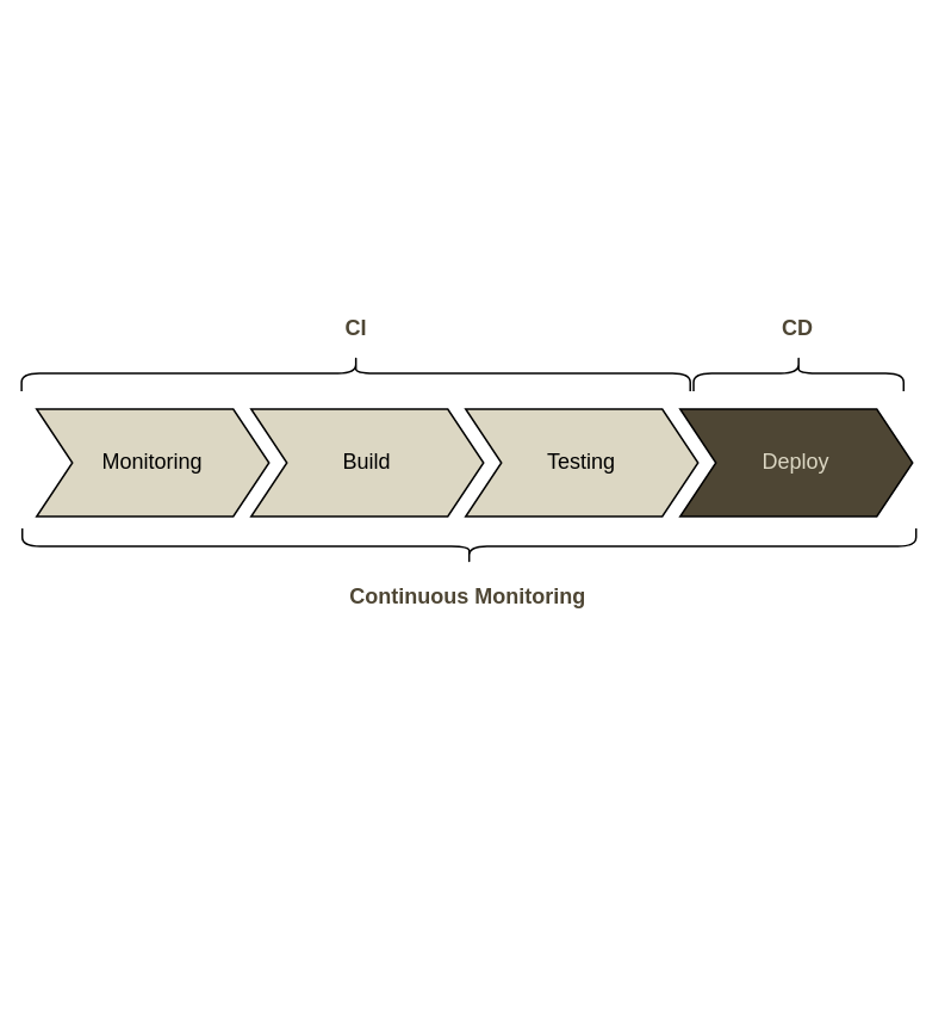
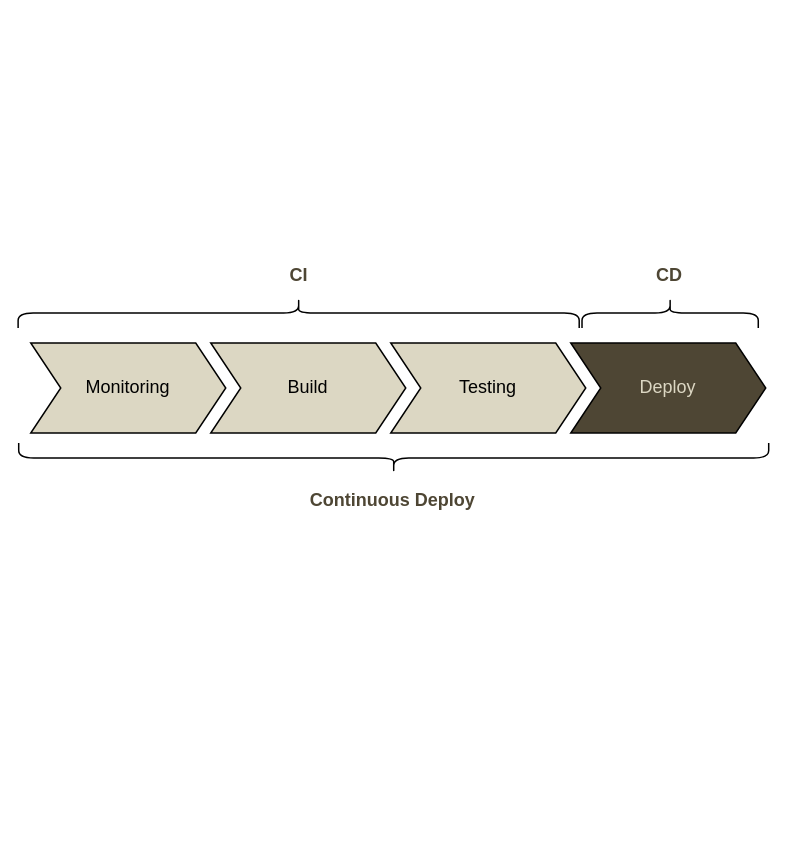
- <mxCell id="11" value="&lt;b&gt;&lt;font color=&quot;#4e4634&quot;&gt;Continuous Monitoring&lt;/font&gt;&lt;/b&gt;" style="text;html=1;align=center;verticalAlign=middle;whiteSpace=wrap;rounded=0;" vertex="1" parent="1"><mxGeometry x="185.28" y="318" width="153.39" height="30" as="geometry" /></mxCell>
+ <mxCell id="11" value="&lt;b&gt;&lt;font color=&quot;#4e4634&quot;&gt;Continuous Deploy&lt;/font&gt;&lt;/b&gt;" style="text;html=1;align=center;verticalAlign=middle;whiteSpace=wrap;rounded=0;" vertex="1" parent="1"><mxGeometry x="185.28" y="318" width="153.39" height="30" as="geometry" /></mxCell>
